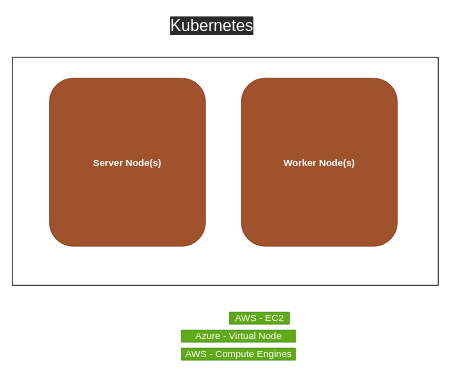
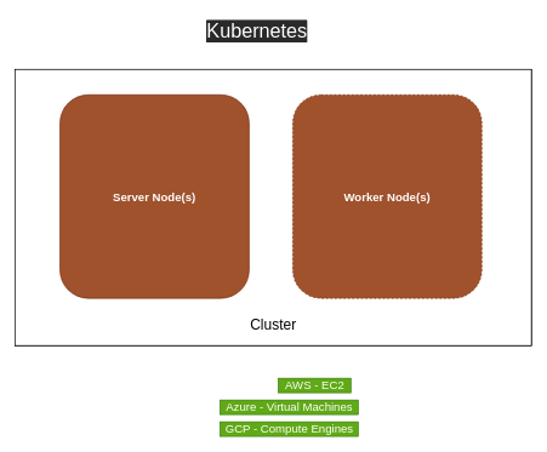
- <mxCell id="20" value="&lt;span&gt;&lt;font style=&quot;font-size: 16px&quot;&gt;Worker Node(s)&lt;/font&gt;&lt;/span&gt;" style="rounded=1;whiteSpace=wrap;html=1;strokeColor=#6D1F00;fillColor=#a0522d;fontColor=#ffffff;fontStyle=1" parent="17" vertex="1"><mxGeometry x="402" y="130" width="260" height="280" as="geometry" /></mxCell>
+ <mxCell id="20" value="&lt;span&gt;&lt;font style=&quot;font-size: 16px&quot;&gt;Worker Node(s)&lt;/font&gt;&lt;/span&gt;" style="rounded=1;whiteSpace=wrap;html=1;strokeColor=#6D1F00;fillColor=#a0522d;fontColor=#ffffff;fontStyle=1;dashed=1;" parent="17" vertex="1"><mxGeometry x="402" y="130" width="260" height="280" as="geometry" /></mxCell>
+ <mxCell id="21" value="Cluster" style="text;html=1;resizable=0;autosize=1;align=center;verticalAlign=middle;points=[];fillColor=none;strokeColor=none;rounded=0;strokeWidth=1;fontSize=20;" parent="17" vertex="1"><mxGeometry x="335" y="430" width="80" height="30" as="geometry" /></mxCell>
- <mxCell id="9" value="Azure - Virtual Node" style="text;html=1;resizable=0;autosize=1;align=center;verticalAlign=middle;points=[];fillColor=#60a917;strokeColor=#2D7600;rounded=0;fontSize=16;fontColor=#ffffff;" parent="7" vertex="1"><mxGeometry x="302" y="550" width="190" height="20" as="geometry" /></mxCell>
+ <mxCell id="9" value="Azure - Virtual Machines" style="text;html=1;resizable=0;autosize=1;align=center;verticalAlign=middle;points=[];fillColor=#60a917;strokeColor=#2D7600;rounded=0;fontSize=16;fontColor=#ffffff;" parent="7" vertex="1"><mxGeometry x="302" y="550" width="190" height="20" as="geometry" /></mxCell>
- <mxCell id="10" value="AWS - Compute Engines" style="text;html=1;resizable=0;autosize=1;align=center;verticalAlign=middle;points=[];fillColor=#60a917;strokeColor=#2D7600;rounded=0;fontSize=16;fontColor=#ffffff;" parent="7" vertex="1"><mxGeometry x="302" y="580" width="190" height="20" as="geometry" /></mxCell>
+ <mxCell id="10" value="GCP - Compute Engines" style="text;html=1;resizable=0;autosize=1;align=center;verticalAlign=middle;points=[];fillColor=#60a917;strokeColor=#2D7600;rounded=0;fontSize=16;fontColor=#ffffff;" parent="7" vertex="1"><mxGeometry x="302" y="580" width="190" height="20" as="geometry" /></mxCell>
